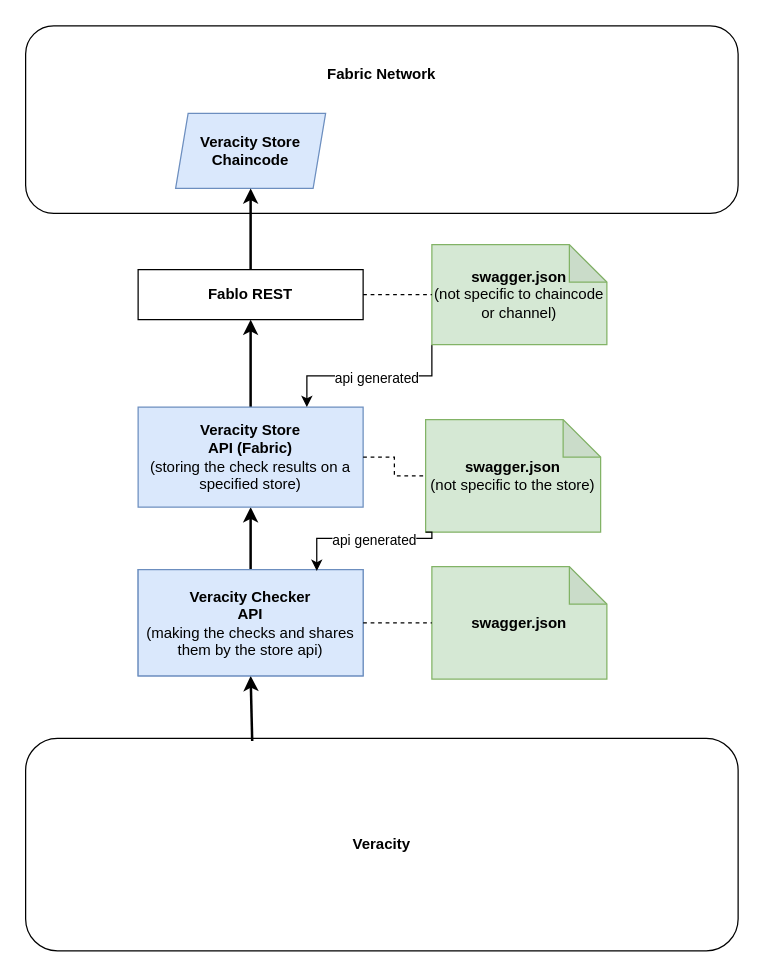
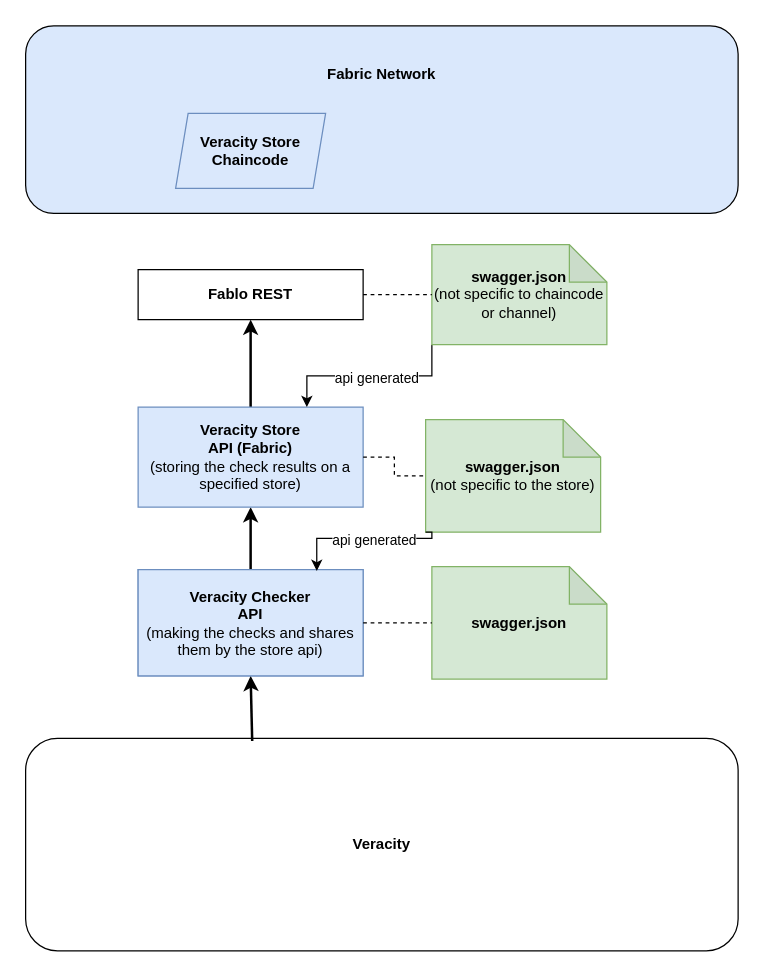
- <mxCell id="9" value="&lt;b&gt;Fabric Network&lt;/b&gt;&lt;div&gt;&lt;b&gt;&lt;br&gt;&lt;/b&gt;&lt;/div&gt;&lt;div&gt;&lt;b&gt;&lt;br&gt;&lt;/b&gt;&lt;/div&gt;&lt;div&gt;&lt;b&gt;&lt;br&gt;&lt;/b&gt;&lt;/div&gt;&lt;div&gt;&lt;b&gt;&lt;br&gt;&lt;/b&gt;&lt;/div&gt;&lt;div&gt;&lt;b&gt;&lt;br&gt;&lt;/b&gt;&lt;/div&gt;" style="rounded=1;whiteSpace=wrap;html=1;" vertex="1" parent="8"><mxGeometry width="570" height="150" as="geometry" /></mxCell>
+ <mxCell id="9" value="&lt;b&gt;Fabric Network&lt;/b&gt;&lt;div&gt;&lt;b&gt;&lt;br&gt;&lt;/b&gt;&lt;/div&gt;&lt;div&gt;&lt;b&gt;&lt;br&gt;&lt;/b&gt;&lt;/div&gt;&lt;div&gt;&lt;b&gt;&lt;br&gt;&lt;/b&gt;&lt;/div&gt;&lt;div&gt;&lt;b&gt;&lt;br&gt;&lt;/b&gt;&lt;/div&gt;&lt;div&gt;&lt;b&gt;&lt;br&gt;&lt;/b&gt;&lt;/div&gt;" style="rounded=1;whiteSpace=wrap;html=1;fillColor=#dae8fc;" vertex="1" parent="8"><mxGeometry width="570" height="150" as="geometry" /></mxCell>
- <mxCell id="12" style="edgeStyle=orthogonalEdgeStyle;rounded=0;orthogonalLoop=1;jettySize=auto;html=1;exitX=0.5;exitY=0;exitDx=0;exitDy=0;entryX=0.5;entryY=1;entryDx=0;entryDy=0;strokeWidth=2;" edge="1" parent="1" source="7" target="10"><mxGeometry relative="1" as="geometry" /></mxCell>
